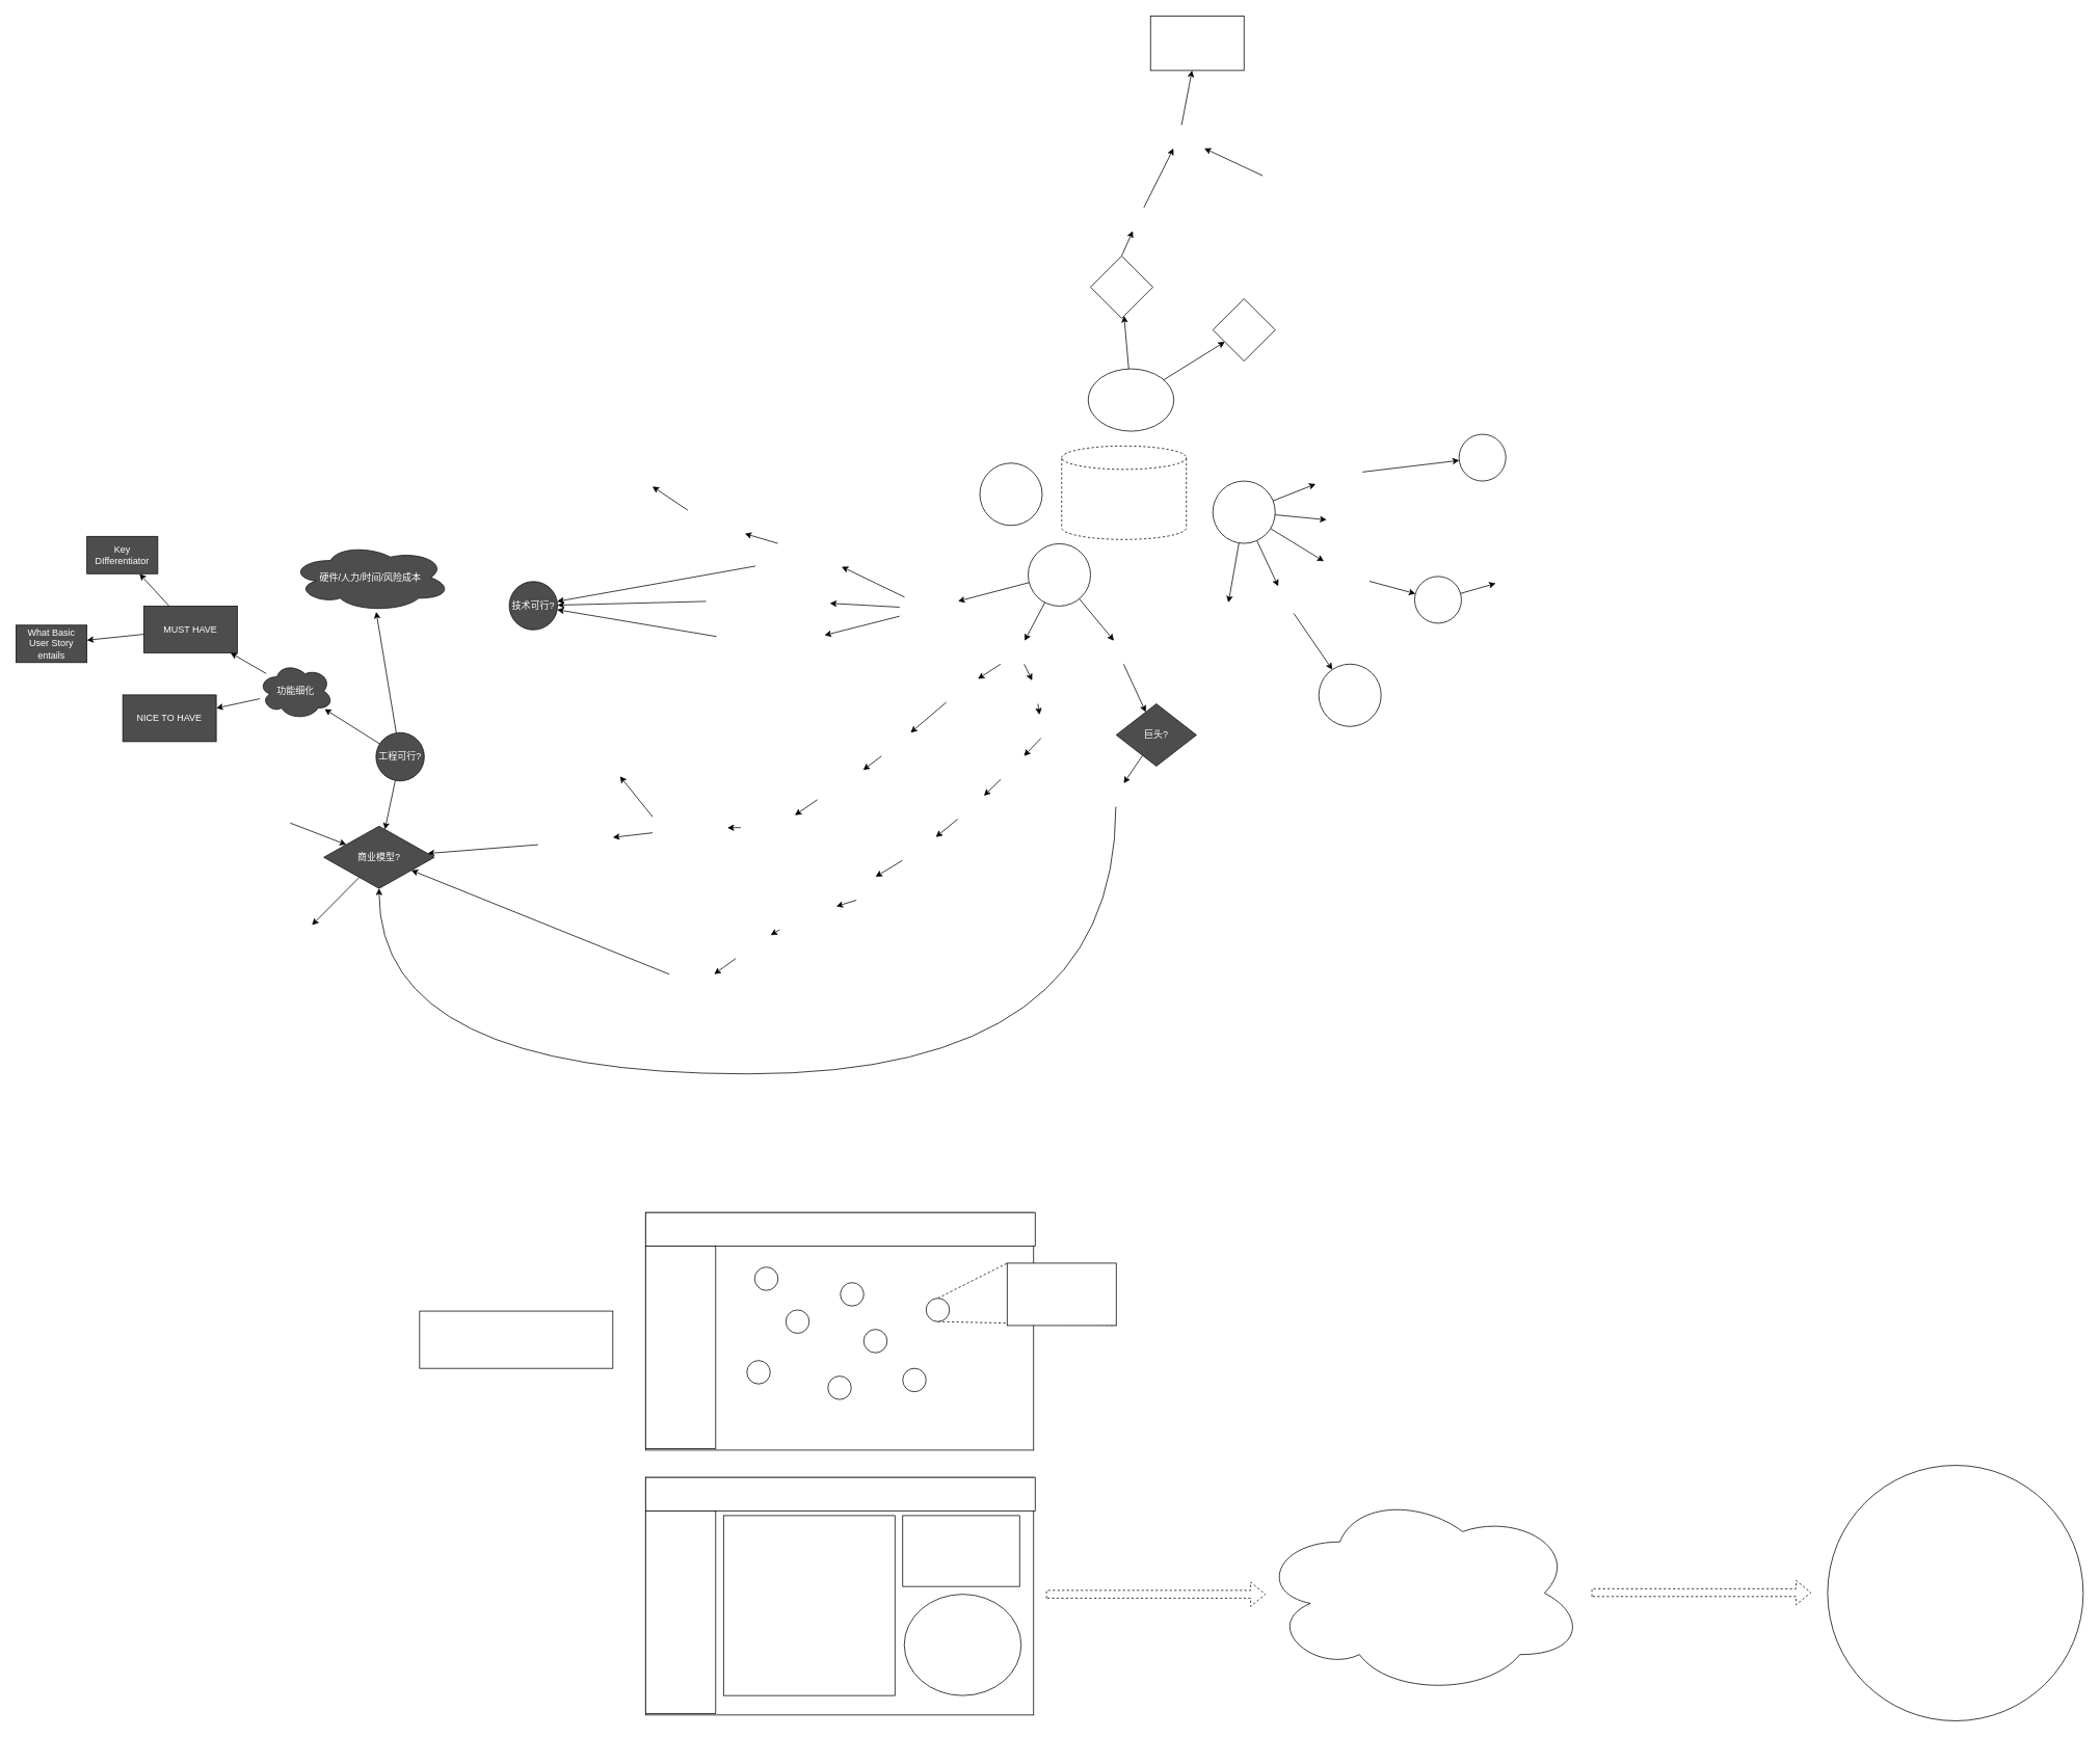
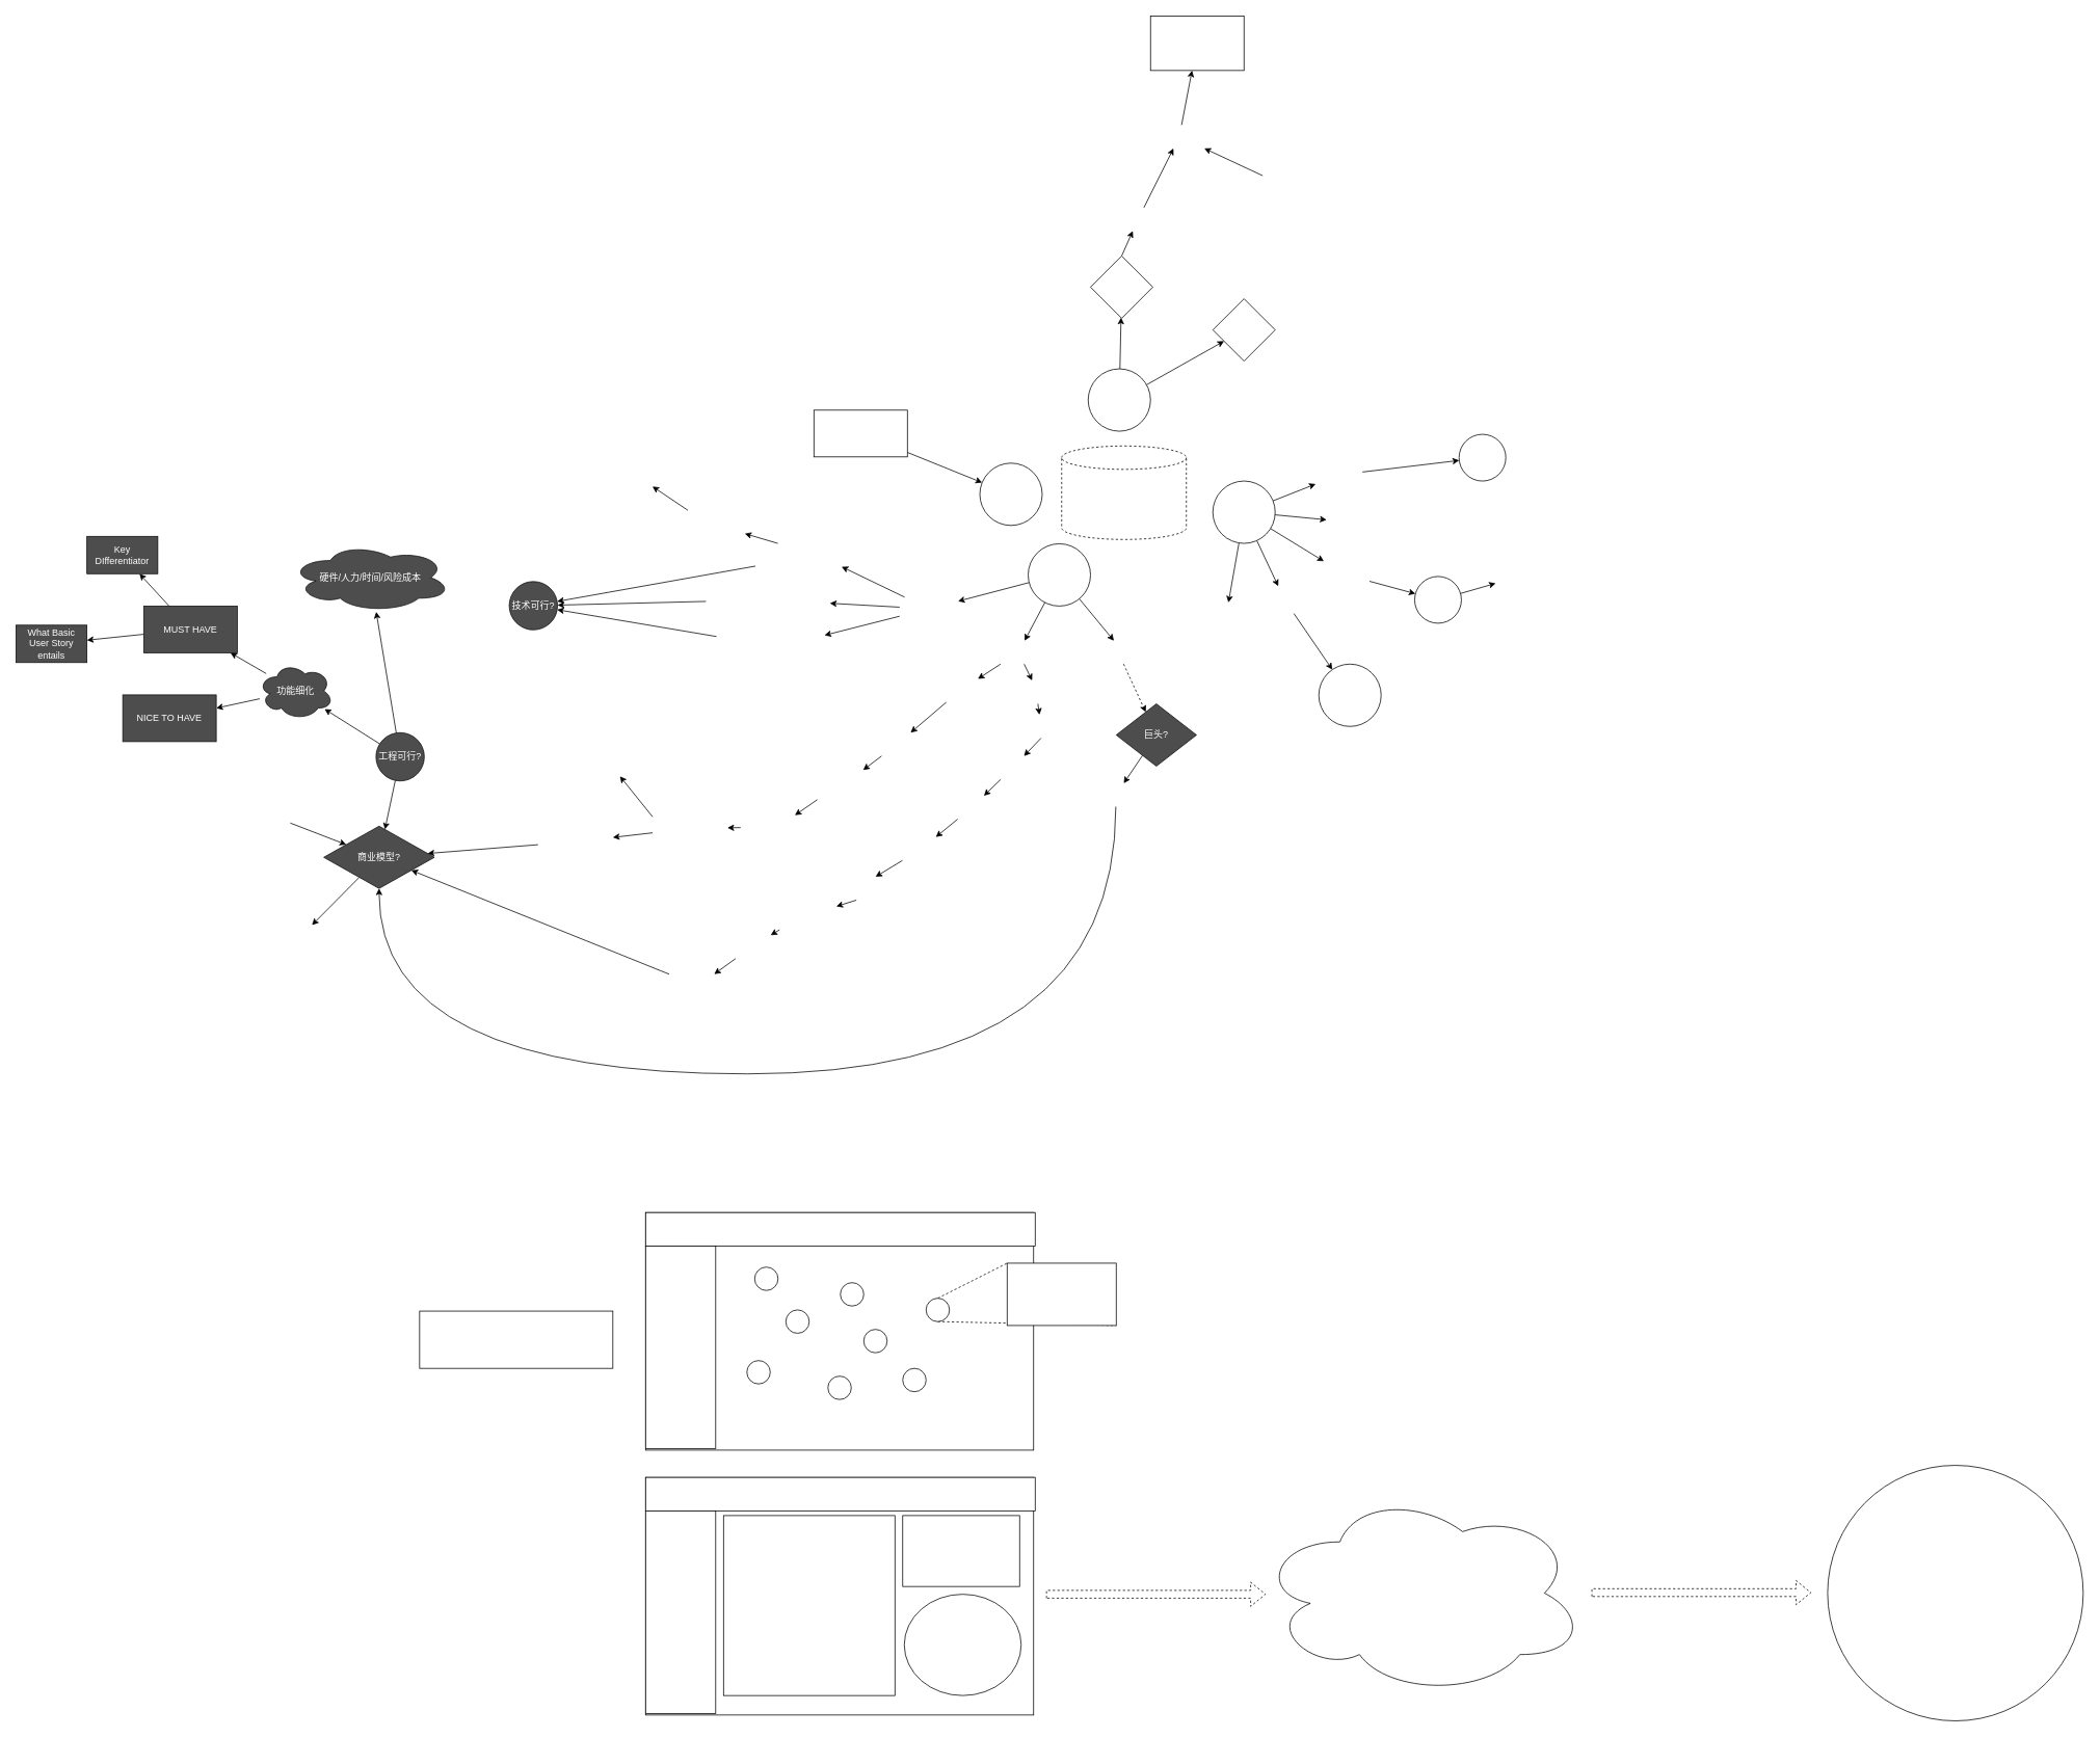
- <mxCell id="7" value="Value Generation" style="ellipse;whiteSpace=wrap;html=1;aspect=fixed;fontColor=#FFFFFF;" vertex="1" parent="1"><mxGeometry x="1396" y="473" width="110" height="80" as="geometry" /></mxCell>
+ <mxCell id="7" value="Value Generation" style="ellipse;whiteSpace=wrap;html=1;aspect=fixed;fontColor=#FFFFFF;" vertex="1" parent="1"><mxGeometry x="1396" y="473" width="80" height="80" as="geometry" /></mxCell>
+ <mxCell id="3" value="jasper.ai&lt;br&gt;AI authoring" style="rounded=0;whiteSpace=wrap;html=1;fontColor=#FFFFFF;" vertex="1" parent="1"><mxGeometry x="1044" y="526" width="120" height="60" as="geometry" /></mxCell>
+ <mxCell id="2" style="edgeStyle=none;html=1;fontColor=#FFFFFF;" edge="1" parent="1" source="3" target="4"><mxGeometry relative="1" as="geometry" /></mxCell>
- <mxCell id="130" style="edgeStyle=none;html=1;exitX=0.5;exitY=1;exitDx=0;exitDy=0;fontColor=#FFFFFF;" edge="1" parent="1" source="131" target="134"><mxGeometry relative="1" as="geometry"><mxPoint x="1455.84" y="890" as="targetPoint" /></mxGeometry></mxCell>
+ <mxCell id="130" style="edgeStyle=none;html=1;exitX=0.5;exitY=1;exitDx=0;exitDy=0;fontColor=#FFFFFF;dashed=1;" edge="1" parent="1" source="131" target="134"><mxGeometry relative="1" as="geometry"><mxPoint x="1455.84" y="890" as="targetPoint" /></mxGeometry></mxCell>
